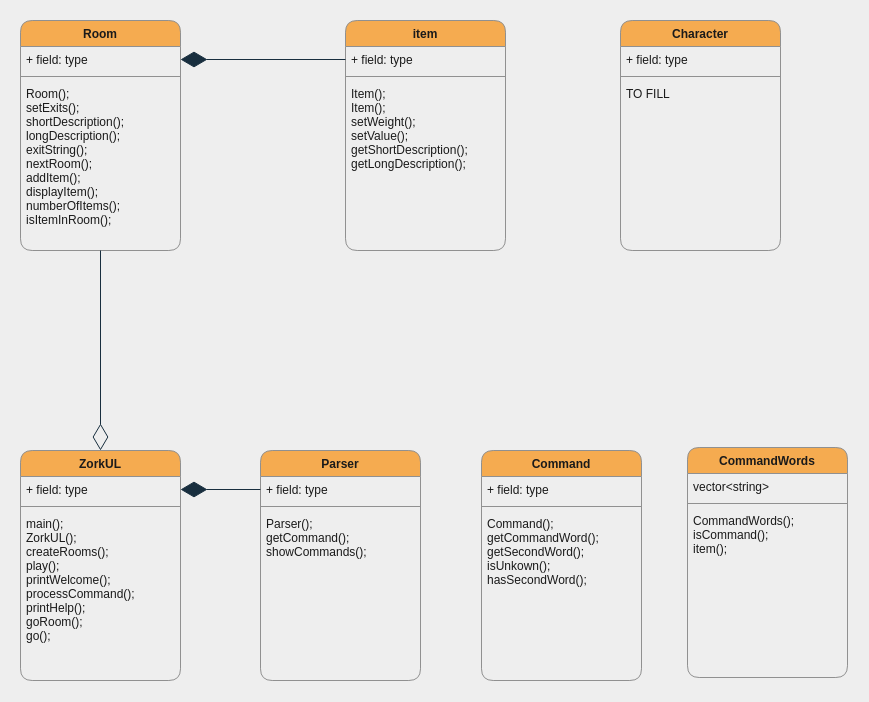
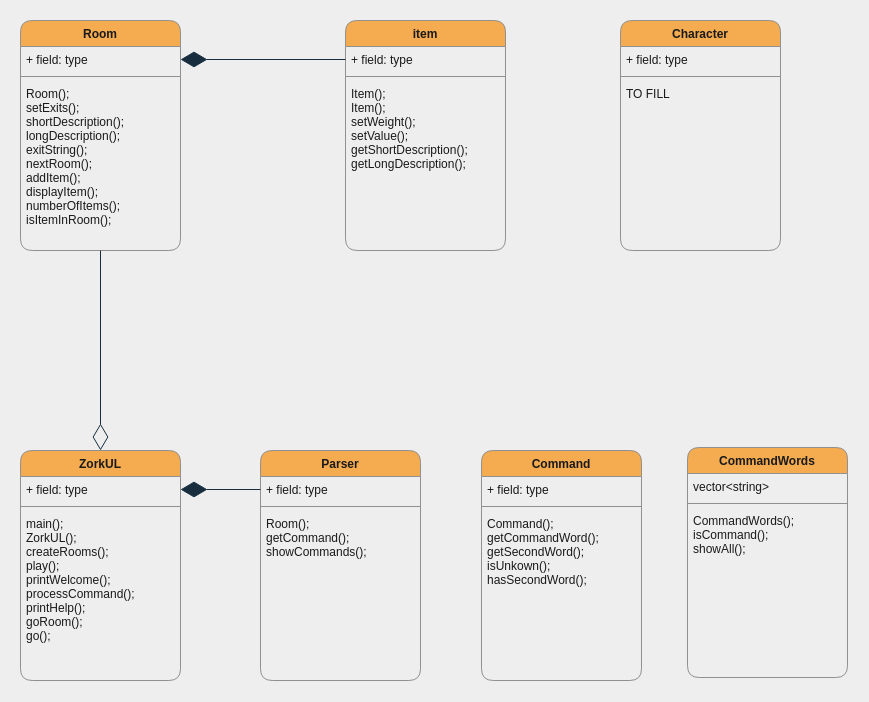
- <mxCell id="25" value="CommandWords();&#10;isCommand();&#10;item();&#10;" style="text;strokeColor=none;fillColor=none;align=left;verticalAlign=top;spacingLeft=4;spacingRight=4;overflow=hidden;rotatable=0;points=[[0,0.5],[1,0.5]];portConstraint=eastwest;fontColor=#1A1A1A;rounded=1;" parent="22" vertex="1"><mxGeometry y="60" width="160" height="170" as="geometry" /></mxCell>
+ <mxCell id="25" value="CommandWords();&#10;isCommand();&#10;showAll();&#10;" style="text;strokeColor=none;fillColor=none;align=left;verticalAlign=top;spacingLeft=4;spacingRight=4;overflow=hidden;rotatable=0;points=[[0,0.5],[1,0.5]];portConstraint=eastwest;fontColor=#1A1A1A;rounded=1;" parent="22" vertex="1"><mxGeometry y="60" width="160" height="170" as="geometry" /></mxCell>
- <mxCell id="21" value="Parser();&#10;getCommand();&#10;showCommands();&#10;&#10;&#10;" style="text;strokeColor=none;fillColor=none;align=left;verticalAlign=top;spacingLeft=4;spacingRight=4;overflow=hidden;rotatable=0;points=[[0,0.5],[1,0.5]];portConstraint=eastwest;fontColor=#1A1A1A;rounded=1;" parent="18" vertex="1"><mxGeometry y="60" width="160" height="170" as="geometry" /></mxCell>
+ <mxCell id="21" value="Room();&#10;getCommand();&#10;showCommands();&#10;&#10;&#10;" style="text;strokeColor=none;fillColor=none;align=left;verticalAlign=top;spacingLeft=4;spacingRight=4;overflow=hidden;rotatable=0;points=[[0,0.5],[1,0.5]];portConstraint=eastwest;fontColor=#1A1A1A;rounded=1;" parent="18" vertex="1"><mxGeometry y="60" width="160" height="170" as="geometry" /></mxCell>
